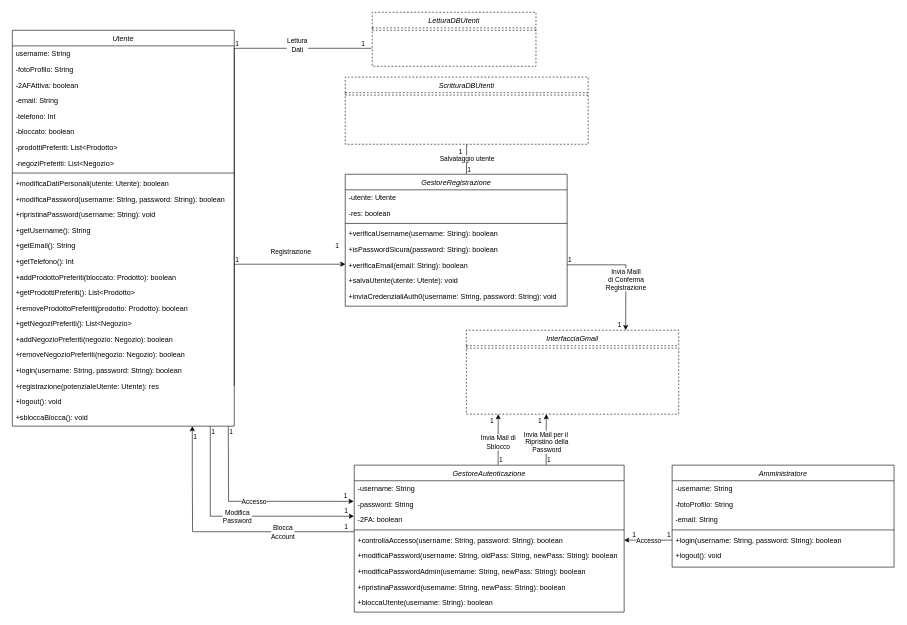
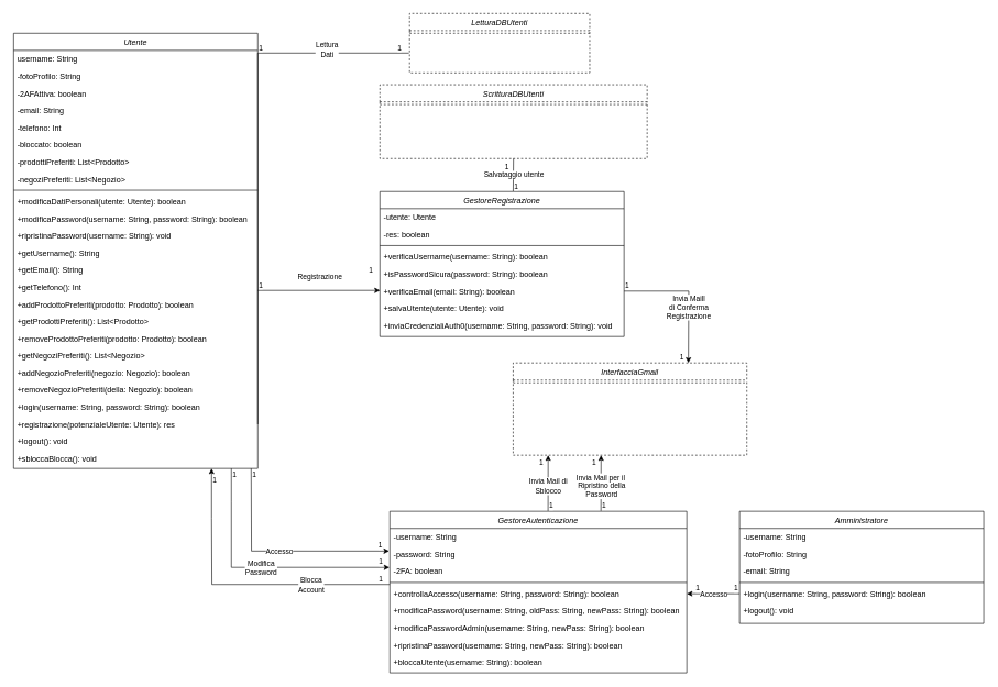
- <mxCell id="19" value="+addProdottoPreferiti(bloccato: Prodotto): boolean" style="text;align=left;verticalAlign=top;spacingLeft=4;spacingRight=4;overflow=hidden;rotatable=0;points=[[0,0.5],[1,0.5]];portConstraint=eastwest;" parent="3" vertex="1"><mxGeometry y="398" width="370" height="26" as="geometry" /></mxCell>
+ <mxCell id="19" value="+addProdottoPreferiti(prodotto: Prodotto): boolean" style="text;align=left;verticalAlign=top;spacingLeft=4;spacingRight=4;overflow=hidden;rotatable=0;points=[[0,0.5],[1,0.5]];portConstraint=eastwest;" parent="3" vertex="1"><mxGeometry y="398" width="370" height="26" as="geometry" /></mxCell>
- <mxCell id="24" value="+removeNegozioPreferiti(negozio: Negozio): boolean" style="text;align=left;verticalAlign=top;spacingLeft=4;spacingRight=4;overflow=hidden;rotatable=0;points=[[0,0.5],[1,0.5]];portConstraint=eastwest;" parent="3" vertex="1"><mxGeometry y="528" width="370" height="26" as="geometry" /></mxCell>
+ <mxCell id="24" value="+removeNegozioPreferiti(della: Negozio): boolean" style="text;align=left;verticalAlign=top;spacingLeft=4;spacingRight=4;overflow=hidden;rotatable=0;points=[[0,0.5],[1,0.5]];portConstraint=eastwest;" parent="3" vertex="1"><mxGeometry y="528" width="370" height="26" as="geometry" /></mxCell>
